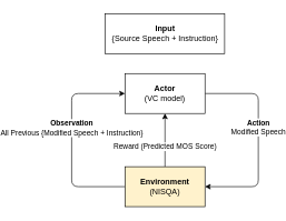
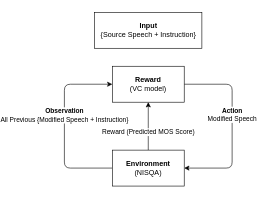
- <mxCell id="4" value="&lt;b&gt;Actor&lt;br&gt;&lt;/b&gt;(VC model)" style="rounded=0;whiteSpace=wrap;html=1;" parent="1" vertex="1"><mxGeometry x="100" y="110" width="120" height="60" as="geometry" /></mxCell>
+ <mxCell id="4" value="&lt;b&gt;Reward&lt;br&gt;&lt;/b&gt;(VC model)" style="rounded=0;whiteSpace=wrap;html=1;" parent="1" vertex="1"><mxGeometry x="100" y="110" width="120" height="60" as="geometry" /></mxCell>
- <mxCell id="8" value="&lt;b&gt;Environment&lt;br&gt;&lt;/b&gt;(NISQA)" style="rounded=0;whiteSpace=wrap;html=1;fillColor=#fff2cc;" parent="1" vertex="1"><mxGeometry x="100" y="250" width="120" height="60" as="geometry" /></mxCell>
+ <mxCell id="8" value="&lt;b&gt;Environment&lt;br&gt;&lt;/b&gt;(NISQA)" style="rounded=0;whiteSpace=wrap;html=1;" parent="1" vertex="1"><mxGeometry x="100" y="250" width="120" height="60" as="geometry" /></mxCell>
